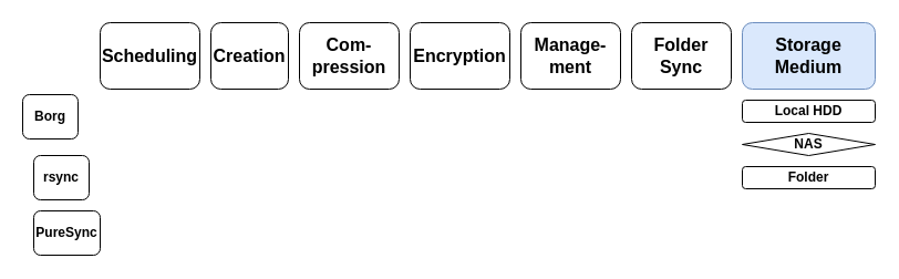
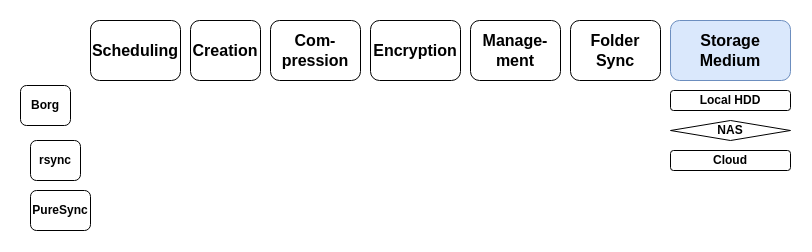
- <mxCell id="6" value="Folder" style="rounded=1;whiteSpace=wrap;html=1;fontStyle=1" vertex="1" parent="1"><mxGeometry x="670" y="150" width="120" height="20" as="geometry" /></mxCell>
+ <mxCell id="6" value="Cloud" style="rounded=1;whiteSpace=wrap;html=1;fontStyle=1" vertex="1" parent="1"><mxGeometry x="670" y="150" width="120" height="20" as="geometry" /></mxCell>
